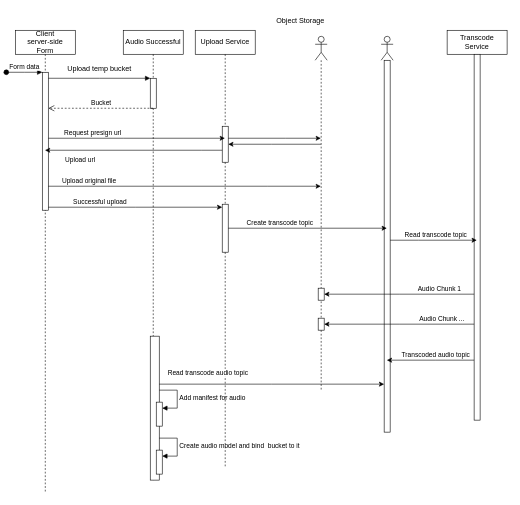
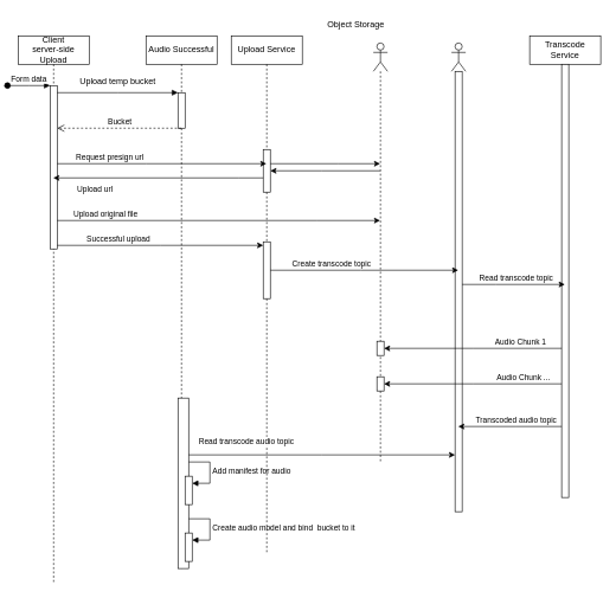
- <mxCell id="4" value="&lt;div&gt;Client &lt;br&gt;&lt;/div&gt;&lt;div&gt;server-side&lt;/div&gt;&lt;div&gt;Form&lt;br&gt;&lt;/div&gt;" style="shape=umlLifeline;perimeter=lifelinePerimeter;whiteSpace=wrap;html=1;container=0;dropTarget=0;collapsible=0;recursiveResize=0;outlineConnect=0;portConstraint=eastwest;newEdgeStyle={&quot;edgeStyle&quot;:&quot;elbowEdgeStyle&quot;,&quot;elbow&quot;:&quot;vertical&quot;,&quot;curved&quot;:0,&quot;rounded&quot;:0};" parent="1" vertex="1"><mxGeometry x="20" y="50" width="100" height="770" as="geometry" /></mxCell>
+ <mxCell id="4" value="&lt;div&gt;Client &lt;br&gt;&lt;/div&gt;&lt;div&gt;server-side&lt;/div&gt;&lt;div&gt;Upload&lt;br&gt;&lt;/div&gt;" style="shape=umlLifeline;perimeter=lifelinePerimeter;whiteSpace=wrap;html=1;container=0;dropTarget=0;collapsible=0;recursiveResize=0;outlineConnect=0;portConstraint=eastwest;newEdgeStyle={&quot;edgeStyle&quot;:&quot;elbowEdgeStyle&quot;,&quot;elbow&quot;:&quot;vertical&quot;,&quot;curved&quot;:0,&quot;rounded&quot;:0};" parent="1" vertex="1"><mxGeometry x="20" y="50" width="100" height="770" as="geometry" /></mxCell>
